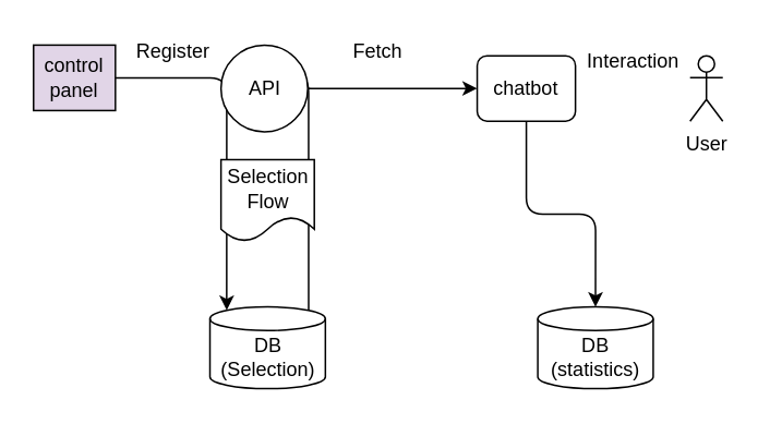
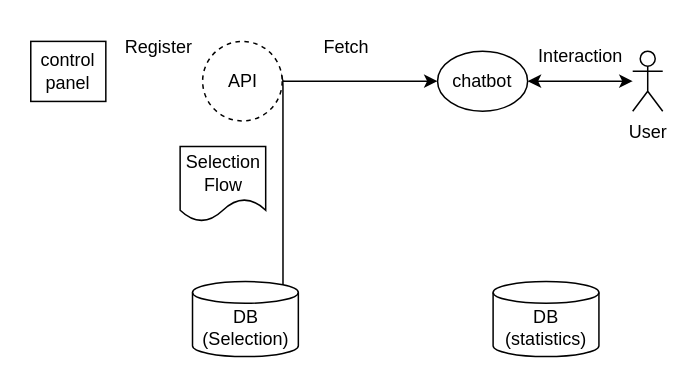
- <mxCell id="5" value="control&lt;br&gt;panel" style="rounded=0;whiteSpace=wrap;html=1;fillColor=#e1d5e7;" parent="1" vertex="1"><mxGeometry x="20" y="27" width="50" height="40" as="geometry" /></mxCell>
+ <mxCell id="5" value="control&lt;br&gt;panel" style="rounded=0;whiteSpace=wrap;html=1;" parent="1" vertex="1"><mxGeometry x="20" y="27" width="50" height="40" as="geometry" /></mxCell>
- <mxCell id="2" style="edgeStyle=orthogonalEdgeStyle;html=1;exitX=1;exitY=0.5;exitDx=0;exitDy=0;entryX=0.145;entryY=0;entryDx=0;entryDy=2.097;entryPerimeter=0;" parent="1" source="5" target="7" edge="1"><mxGeometry relative="1" as="geometry" /></mxCell>
- <mxCell id="6" value="API" style="ellipse;whiteSpace=wrap;html=1;aspect=fixed;" parent="1" vertex="1"><mxGeometry x="134.5" y="27" width="53" height="53" as="geometry" /></mxCell>
+ <mxCell id="6" value="API" style="ellipse;whiteSpace=wrap;html=1;aspect=fixed;dashed=1;" parent="1" vertex="1"><mxGeometry x="134.5" y="27" width="53" height="53" as="geometry" /></mxCell>
- <mxCell id="10" value="chatbot" style="rounded=1;whiteSpace=wrap;html=1;" parent="1" vertex="1"><mxGeometry x="291" y="33.5" width="60" height="40" as="geometry" /></mxCell>
+ <mxCell id="10" value="chatbot" style="ellipse;whiteSpace=wrap;html=1;" parent="1" vertex="1"><mxGeometry x="291" y="33.5" width="60" height="40" as="geometry" /></mxCell>
+ <mxCell id="11" value="" style="endArrow=classic;startArrow=classic;html=1;exitX=1;exitY=0.5;exitDx=0;exitDy=0;" parent="1" source="10" target="8" edge="1"><mxGeometry width="50" height="50" relative="1" as="geometry"><mxPoint x="221" y="93.5" as="sourcePoint" /><mxPoint x="271" y="43.5" as="targetPoint" /></mxGeometry></mxCell>
- <mxCell id="4" value="Selection&lt;br&gt;Flow" style="shape=document;whiteSpace=wrap;html=1;boundedLbl=1;" parent="1" vertex="1"><mxGeometry x="134.5" y="97" width="57" height="50" as="geometry" /></mxCell>
+ <mxCell id="4" value="Selection&lt;br&gt;Flow" style="shape=document;whiteSpace=wrap;html=1;boundedLbl=1;" parent="1" vertex="1"><mxGeometry x="119.5" y="97" width="57" height="50" as="geometry" /></mxCell>
- <mxCell id="9" style="edgeStyle=orthogonalEdgeStyle;html=1;exitX=0.5;exitY=1;exitDx=0;exitDy=0;entryX=0.5;entryY=0;entryDx=0;entryDy=0;entryPerimeter=0;" edge="1" parent="1" source="10" target="15"><mxGeometry relative="1" as="geometry" /></mxCell>
